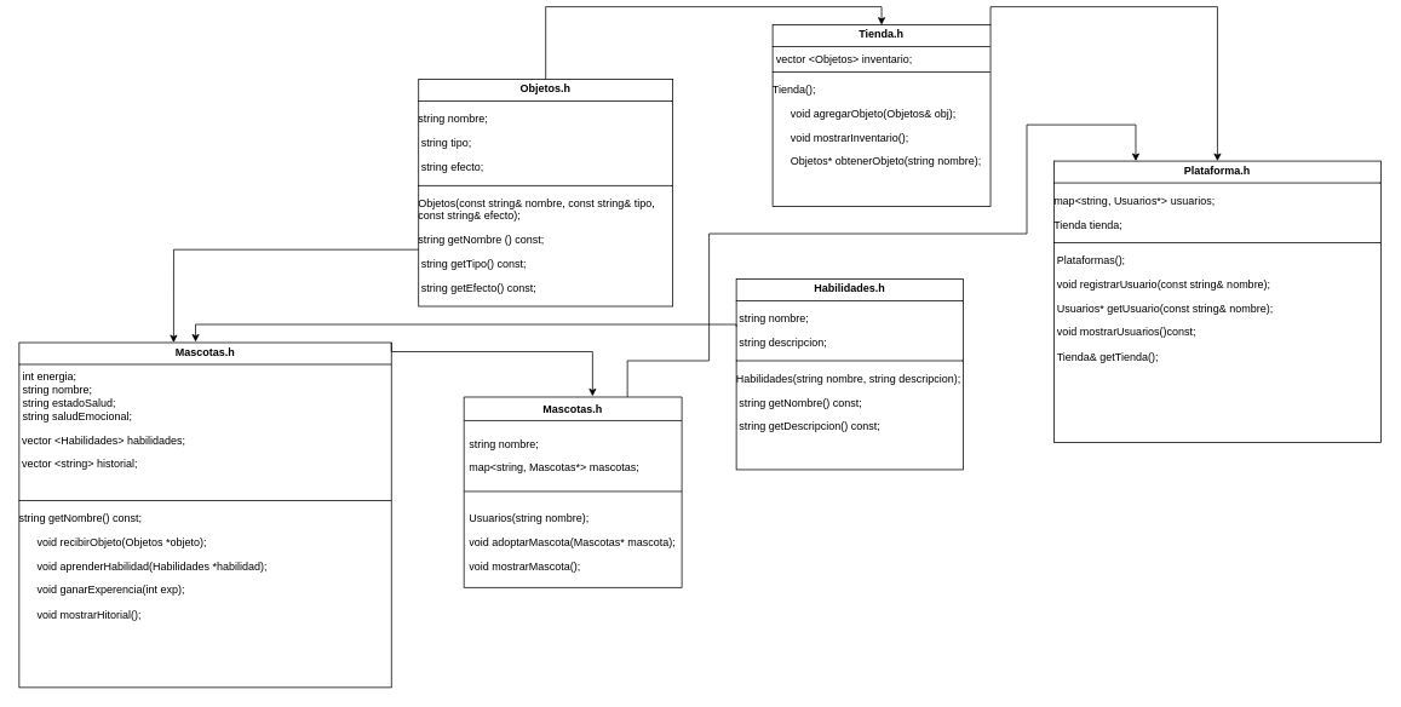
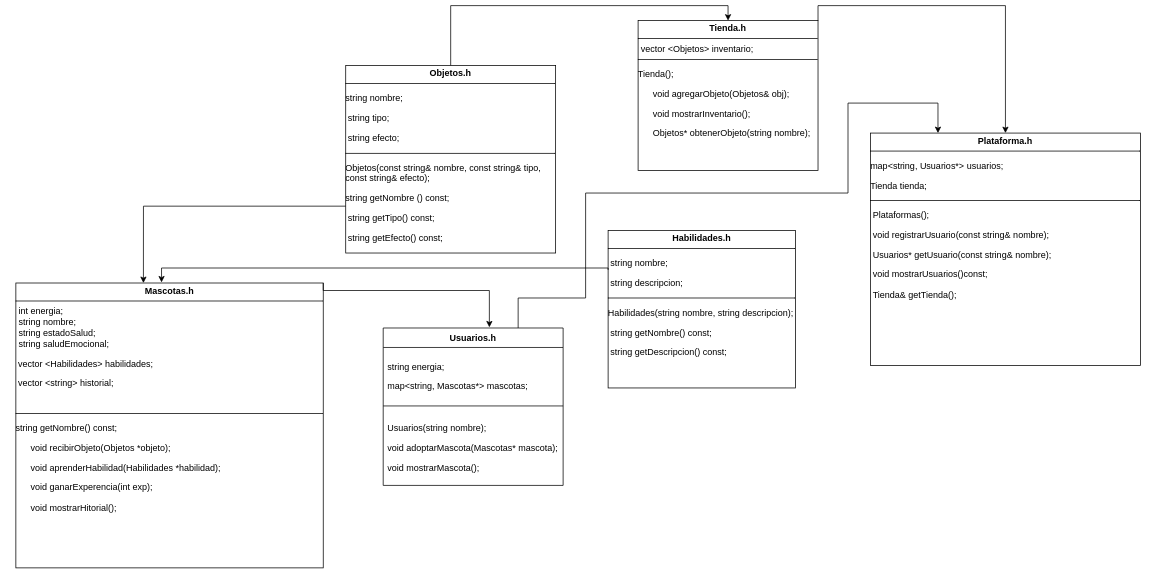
- <mxCell id="3" value="Mascotas.h" style="swimlane;fontStyle=1;align=center;verticalAlign=top;childLayout=stackLayout;horizontal=1;startSize=26;horizontalStack=0;resizeParent=1;resizeParentMax=0;resizeLast=0;collapsible=1;marginBottom=0;whiteSpace=wrap;html=1;" vertex="1" parent="1"><mxGeometry x="510" y="430" width="240" height="210" as="geometry" /></mxCell>
+ <mxCell id="3" value="Usuarios.h" style="swimlane;fontStyle=1;align=center;verticalAlign=top;childLayout=stackLayout;horizontal=1;startSize=26;horizontalStack=0;resizeParent=1;resizeParentMax=0;resizeLast=0;collapsible=1;marginBottom=0;whiteSpace=wrap;html=1;" vertex="1" parent="1"><mxGeometry x="510" y="430" width="240" height="210" as="geometry" /></mxCell>
- <mxCell id="4" value="&lt;p dir=&quot;ltr&quot; class=&quot;selectable-text copyable-text x15bjb6t x1n2onr6&quot;&gt;&lt;span style=&quot;white-space-collapse: preserve;&quot; class=&quot;selectable-text copyable-text false&quot;&gt;string nombre;&lt;/span&gt;&lt;/p&gt;&lt;p dir=&quot;ltr&quot; class=&quot;selectable-text copyable-text x15bjb6t x1n2onr6&quot;&gt;&lt;span style=&quot;white-space-collapse: preserve;&quot; class=&quot;selectable-text copyable-text false&quot;&gt;map&amp;lt;string, Mascotas*&amp;gt; mascotas;&lt;/span&gt;&lt;/p&gt;" style="text;strokeColor=none;fillColor=none;align=left;verticalAlign=top;spacingLeft=4;spacingRight=4;overflow=hidden;rotatable=0;points=[[0,0.5],[1,0.5]];portConstraint=eastwest;whiteSpace=wrap;html=1;" vertex="1" parent="3"><mxGeometry y="26" width="240" height="74" as="geometry" /></mxCell>
+ <mxCell id="4" value="&lt;p dir=&quot;ltr&quot; class=&quot;selectable-text copyable-text x15bjb6t x1n2onr6&quot;&gt;&lt;span style=&quot;white-space-collapse: preserve;&quot; class=&quot;selectable-text copyable-text false&quot;&gt;string energia;&lt;/span&gt;&lt;/p&gt;&lt;p dir=&quot;ltr&quot; class=&quot;selectable-text copyable-text x15bjb6t x1n2onr6&quot;&gt;&lt;span style=&quot;white-space-collapse: preserve;&quot; class=&quot;selectable-text copyable-text false&quot;&gt;map&amp;lt;string, Mascotas*&amp;gt; mascotas;&lt;/span&gt;&lt;/p&gt;" style="text;strokeColor=none;fillColor=none;align=left;verticalAlign=top;spacingLeft=4;spacingRight=4;overflow=hidden;rotatable=0;points=[[0,0.5],[1,0.5]];portConstraint=eastwest;whiteSpace=wrap;html=1;" vertex="1" parent="3"><mxGeometry y="26" width="240" height="74" as="geometry" /></mxCell>
